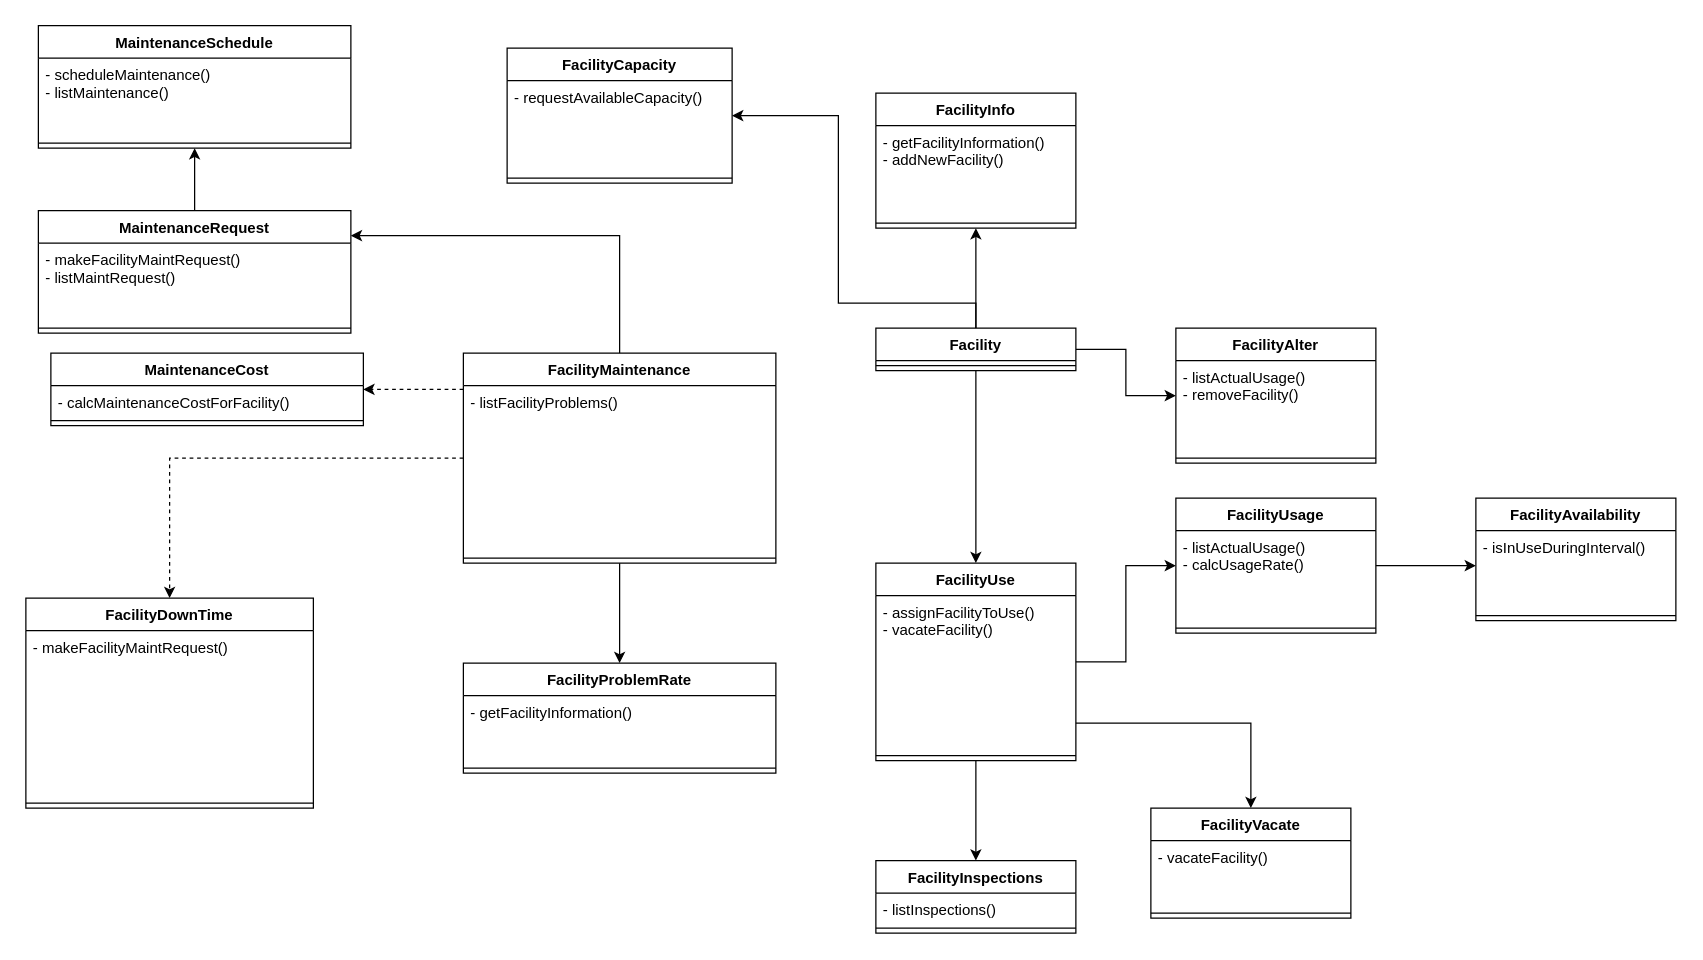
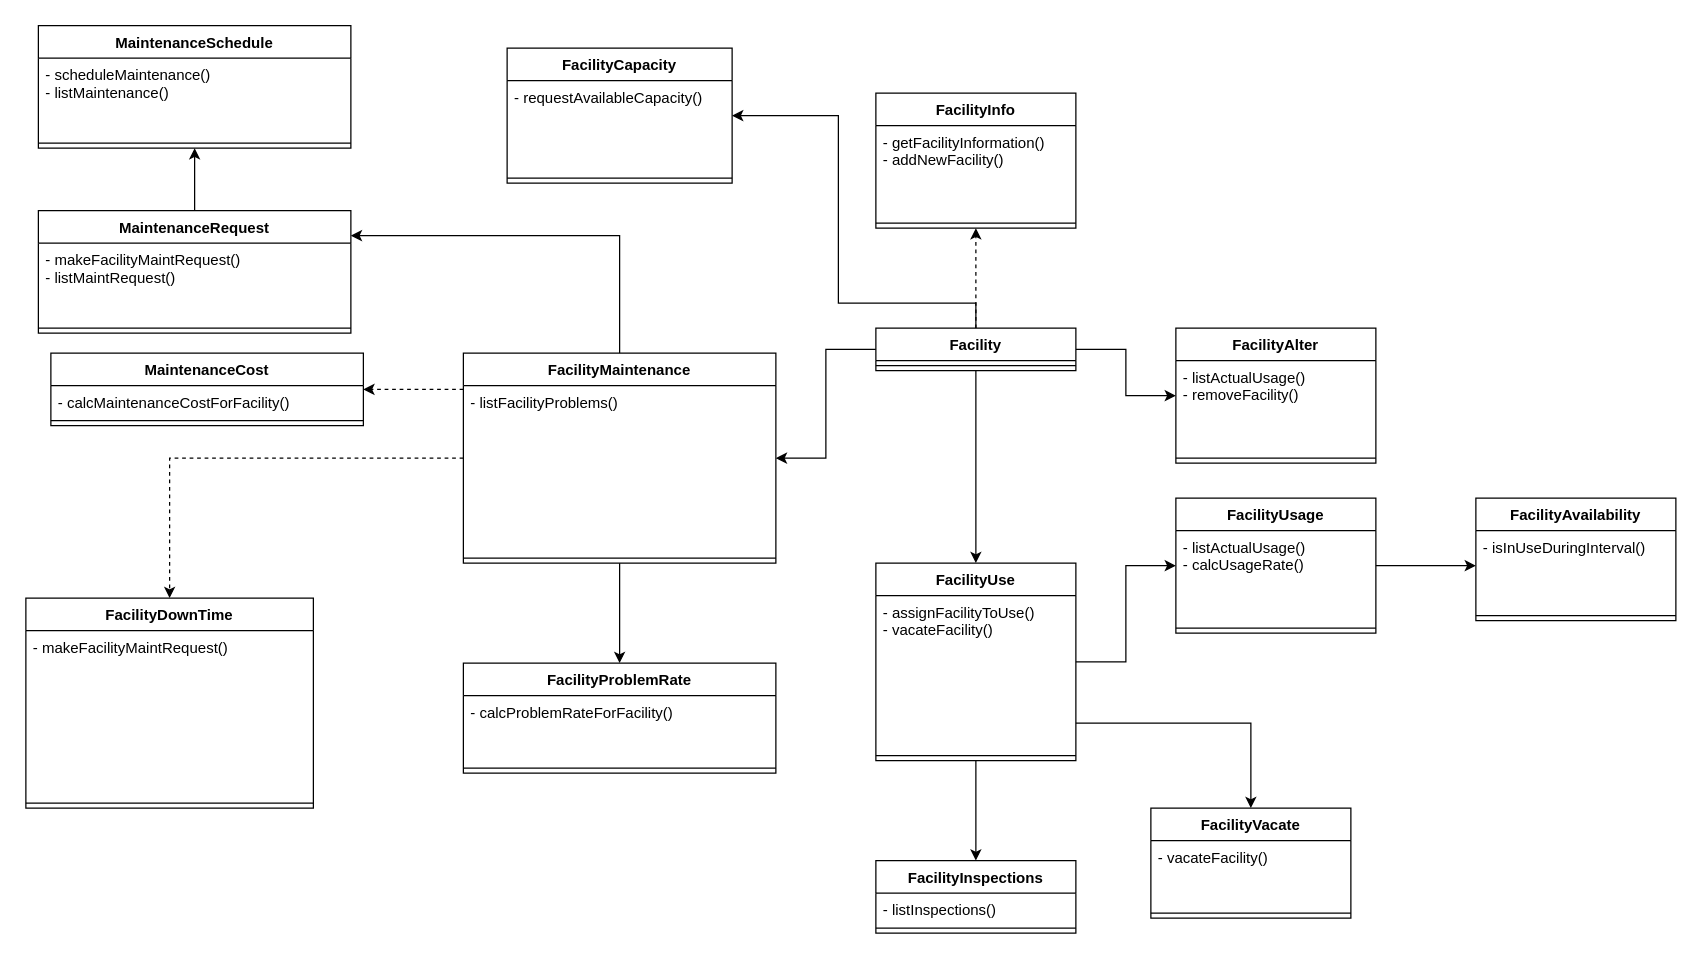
- <mxCell id="6" value="" style="edgeStyle=orthogonalEdgeStyle;rounded=0;orthogonalLoop=1;jettySize=auto;html=1;" edge="1" parent="1" source="7" target="9"><mxGeometry relative="1" as="geometry" /></mxCell>
+ <mxCell id="6" value="" style="edgeStyle=orthogonalEdgeStyle;rounded=0;orthogonalLoop=1;jettySize=auto;html=1;dashed=1;" edge="1" parent="1" source="7" target="9"><mxGeometry relative="1" as="geometry" /></mxCell>
+ <mxCell id="4" value="" style="edgeStyle=orthogonalEdgeStyle;rounded=0;orthogonalLoop=1;jettySize=auto;html=1;" edge="1" parent="1" source="7" target="19"><mxGeometry relative="1" as="geometry" /></mxCell>
- <mxCell id="23" value="- getFacilityInformation()&#10;" style="text;strokeColor=none;fillColor=none;align=left;verticalAlign=top;spacingLeft=4;spacingRight=4;overflow=hidden;rotatable=0;points=[[0,0.5],[1,0.5]];portConstraint=eastwest;" vertex="1" parent="22"><mxGeometry y="26" width="250" height="54" as="geometry" /></mxCell>
+ <mxCell id="23" value="- calcProblemRateForFacility()&#10;" style="text;strokeColor=none;fillColor=none;align=left;verticalAlign=top;spacingLeft=4;spacingRight=4;overflow=hidden;rotatable=0;points=[[0,0.5],[1,0.5]];portConstraint=eastwest;" vertex="1" parent="22"><mxGeometry y="26" width="250" height="54" as="geometry" /></mxCell>
